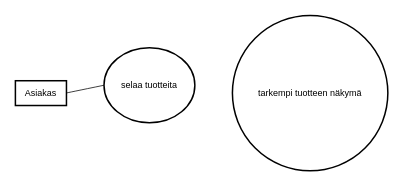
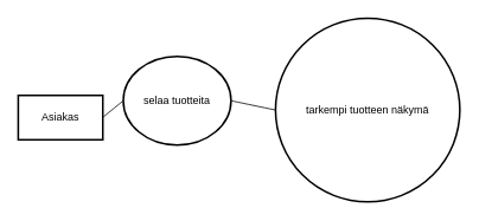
+ <mxCell id="6" value="" style="curved=1;startArrow=none;endArrow=none;exitX=0.997;exitY=0.498;entryX=-0.002;entryY=0.499;" edge="1" parent="1" source="3" target="4"><mxGeometry relative="1" as="geometry"><Array as="points" /></mxGeometry></mxCell>
- <mxCell id="2" value="Asiakas" style="whiteSpace=wrap;strokeWidth=2;" vertex="1" parent="1"><mxGeometry y="107" width="68" height="33" as="geometry" x="20" /></mxCell>
+ <mxCell id="2" value="Asiakas" style="whiteSpace=wrap;strokeWidth=2;" vertex="1" parent="1"><mxGeometry x="20" y="107" width="95" height="50" as="geometry" /></mxCell>
